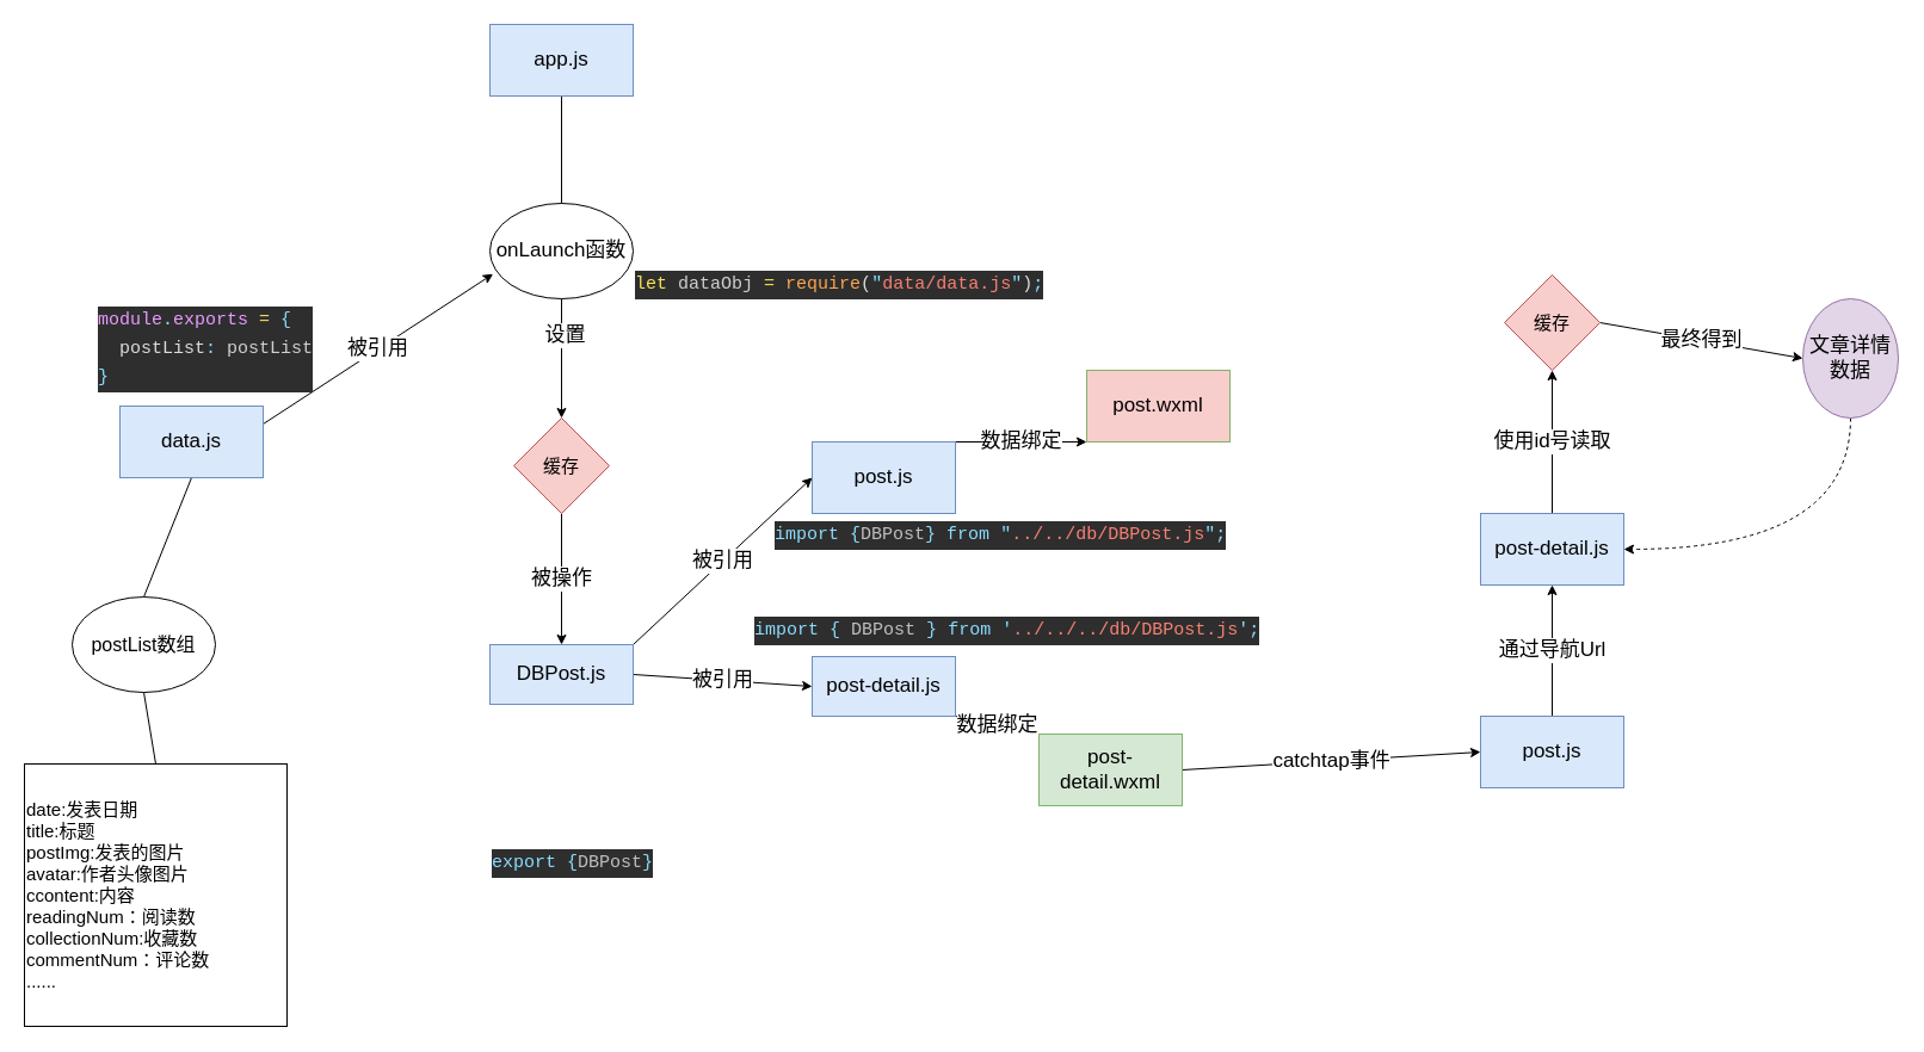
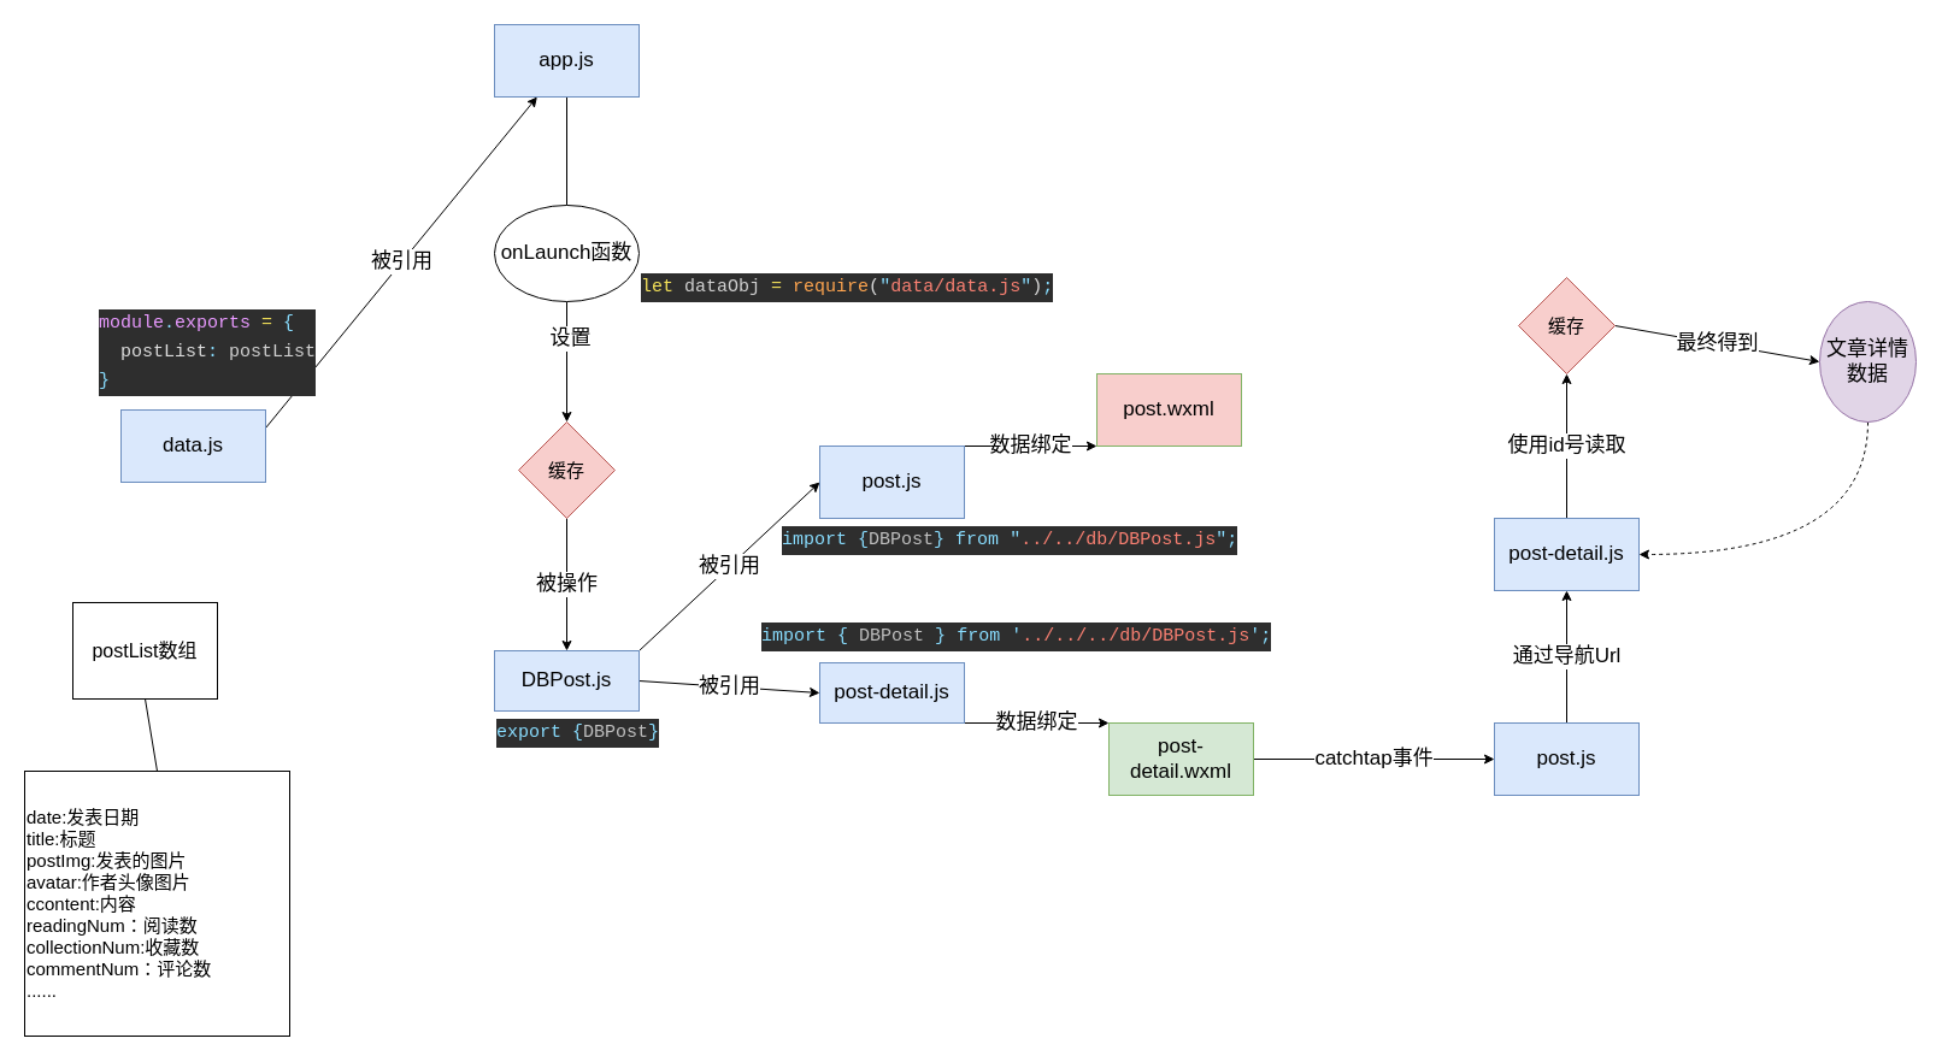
- <mxCell id="3" value="被引用" style="edgeStyle=none;rounded=0;orthogonalLoop=1;jettySize=auto;html=1;exitX=1;exitY=0.25;exitDx=0;exitDy=0;entryX=0.022;entryY=0.74;entryDx=0;entryDy=0;entryPerimeter=0;startArrow=none;startFill=0;endArrow=classic;endFill=1;fontSize=17;" edge="1" parent="1" source="4" target="16"><mxGeometry relative="1" as="geometry" /></mxCell>
+ <mxCell id="3" value="被引用" style="edgeStyle=none;rounded=0;orthogonalLoop=1;jettySize=auto;html=1;exitX=1;exitY=0.25;exitDx=0;exitDy=0;startArrow=none;startFill=0;endArrow=classic;endFill=1;fontSize=17;" edge="1" parent="1" source="4" target="12"><mxGeometry relative="1" as="geometry" /></mxCell>
- <mxCell id="2" style="rounded=0;orthogonalLoop=1;jettySize=auto;html=1;exitX=0.5;exitY=1;exitDx=0;exitDy=0;entryX=0.5;entryY=0;entryDx=0;entryDy=0;endArrow=none;endFill=0;" edge="1" parent="1" source="4" target="6"><mxGeometry relative="1" as="geometry" /></mxCell>
- <mxCell id="6" value="postList数组" style="ellipse;whiteSpace=wrap;html=1;fontSize=16;" vertex="1" parent="1"><mxGeometry x="60" y="500" width="120" height="80" as="geometry" /></mxCell>
+ <mxCell id="6" value="postList数组" style="whiteSpace=wrap;html=1;fontSize=16;rounded=0;" vertex="1" parent="1"><mxGeometry x="60" y="500" width="120" height="80" as="geometry" /></mxCell>
- <mxCell id="28" value="post-detail.wxml" style="rounded=0;whiteSpace=wrap;html=1;fontSize=17;align=center;fillColor=#d5e8d4;strokeColor=#82b366;" vertex="1" parent="1"><mxGeometry x="870" y="615" width="120" height="60" as="geometry" /></mxCell>
+ <mxCell id="28" value="post-detail.wxml" style="rounded=0;whiteSpace=wrap;html=1;fontSize=17;align=center;fillColor=#d5e8d4;strokeColor=#82b366;" vertex="1" parent="1"><mxGeometry x="920" y="600" width="120" height="60" as="geometry" /></mxCell>
- <mxCell id="20" value="&lt;div style=&quot;color: rgb(220, 220, 220); background-color: rgb(46, 46, 46); font-family: consolas, consolas, &amp;quot;courier new&amp;quot;, monospace; font-weight: normal; font-size: 15px; line-height: 24px;&quot;&gt;&lt;div&gt;&lt;span style=&quot;color: #89ddff&quot;&gt;export&lt;/span&gt;&lt;span style=&quot;color: #dcdcdc&quot;&gt;&amp;nbsp;&lt;/span&gt;&lt;span style=&quot;color: #89ddff&quot;&gt;{&lt;/span&gt;&lt;span style=&quot;color: #c0c0c0&quot;&gt;DBPost&lt;/span&gt;&lt;span style=&quot;color: #89ddff&quot;&gt;}&lt;/span&gt;&lt;/div&gt;&lt;/div&gt;" style="text;whiteSpace=wrap;html=1;fontSize=17;" vertex="1" parent="1"><mxGeometry x="410" y="705" width="150" height="40" as="geometry" /></mxCell>
+ <mxCell id="20" value="&lt;div style=&quot;color: rgb(220, 220, 220); background-color: rgb(46, 46, 46); font-family: consolas, consolas, &amp;quot;courier new&amp;quot;, monospace; font-weight: normal; font-size: 15px; line-height: 24px;&quot;&gt;&lt;div&gt;&lt;span style=&quot;color: #89ddff&quot;&gt;export&lt;/span&gt;&lt;span style=&quot;color: #dcdcdc&quot;&gt;&amp;nbsp;&lt;/span&gt;&lt;span style=&quot;color: #89ddff&quot;&gt;{&lt;/span&gt;&lt;span style=&quot;color: #c0c0c0&quot;&gt;DBPost&lt;/span&gt;&lt;span style=&quot;color: #89ddff&quot;&gt;}&lt;/span&gt;&lt;/div&gt;&lt;/div&gt;" style="text;whiteSpace=wrap;html=1;fontSize=17;" vertex="1" parent="1"><mxGeometry x="410" y="590" width="150" height="40" as="geometry" /></mxCell>
